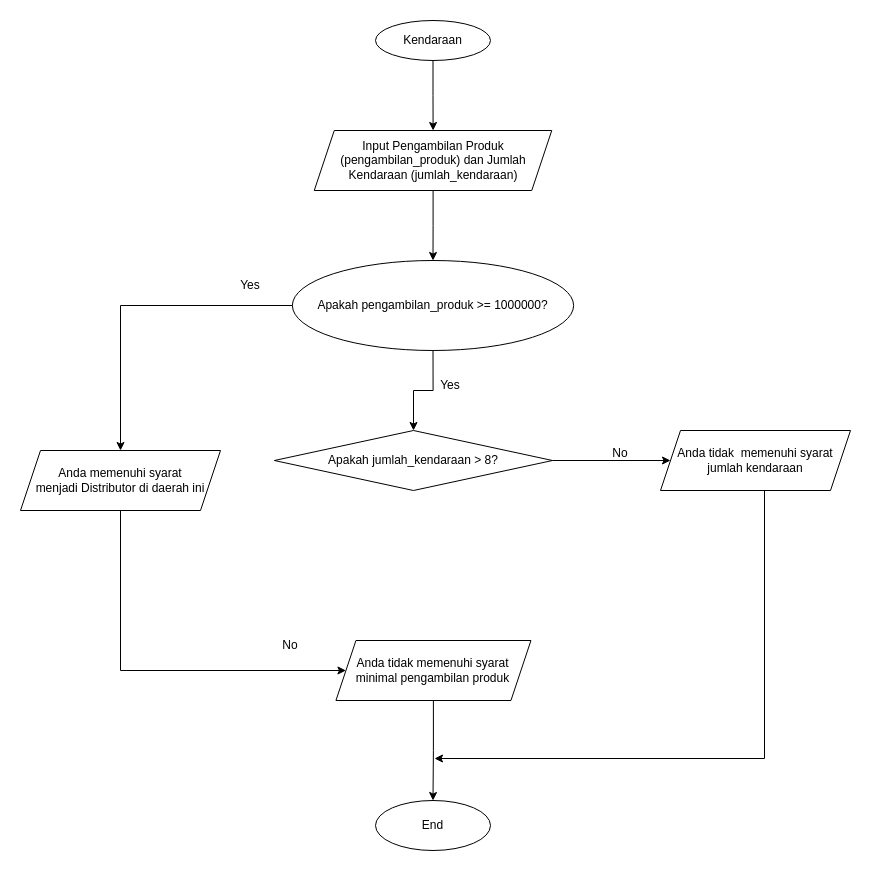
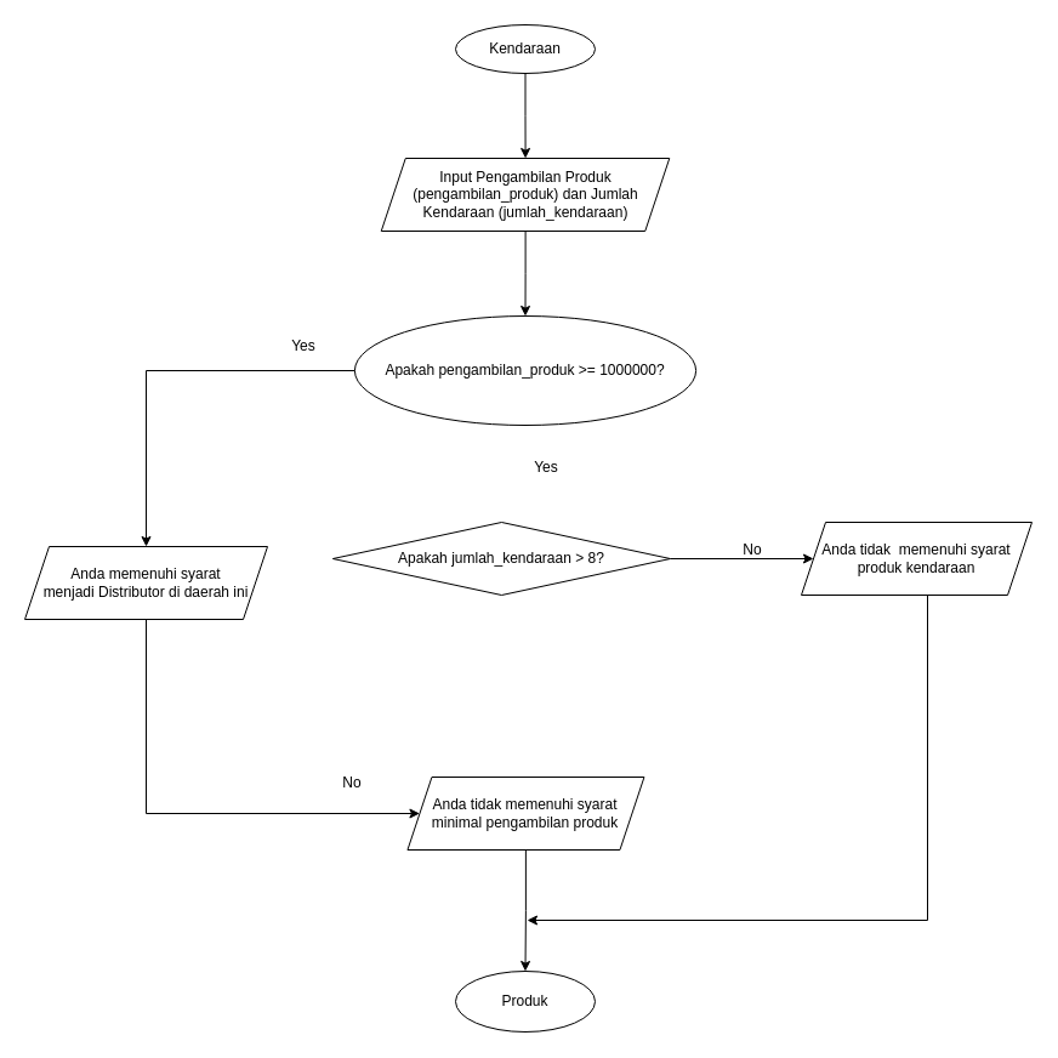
- <mxCell id="6" value="" style="edgeStyle=orthogonalEdgeStyle;rounded=0;orthogonalLoop=1;jettySize=auto;html=1;" edge="1" parent="1" source="7" target="10"><mxGeometry relative="1" as="geometry" /></mxCell>
- <mxCell id="15" value="Anda tidak&amp;nbsp; memenuhi syarat jumlah kendaraan" style="shape=parallelogram;perimeter=parallelogramPerimeter;whiteSpace=wrap;html=1;fixedSize=1;" vertex="1" parent="1"><mxGeometry x="660" y="430" width="190" height="60" as="geometry" /></mxCell>
+ <mxCell id="15" value="Anda tidak&amp;nbsp; memenuhi syarat produk kendaraan" style="shape=parallelogram;perimeter=parallelogramPerimeter;whiteSpace=wrap;html=1;fixedSize=1;" vertex="1" parent="1"><mxGeometry x="660" y="430" width="190" height="60" as="geometry" /></mxCell>
- <mxCell id="19" value="End&lt;br&gt;" style="ellipse;whiteSpace=wrap;html=1;" vertex="1" parent="1"><mxGeometry x="375" y="800" width="115" height="50" as="geometry" /></mxCell>
+ <mxCell id="19" value="Produk&lt;br&gt;" style="ellipse;whiteSpace=wrap;html=1;" vertex="1" parent="1"><mxGeometry x="375" y="800" width="115" height="50" as="geometry" /></mxCell>
